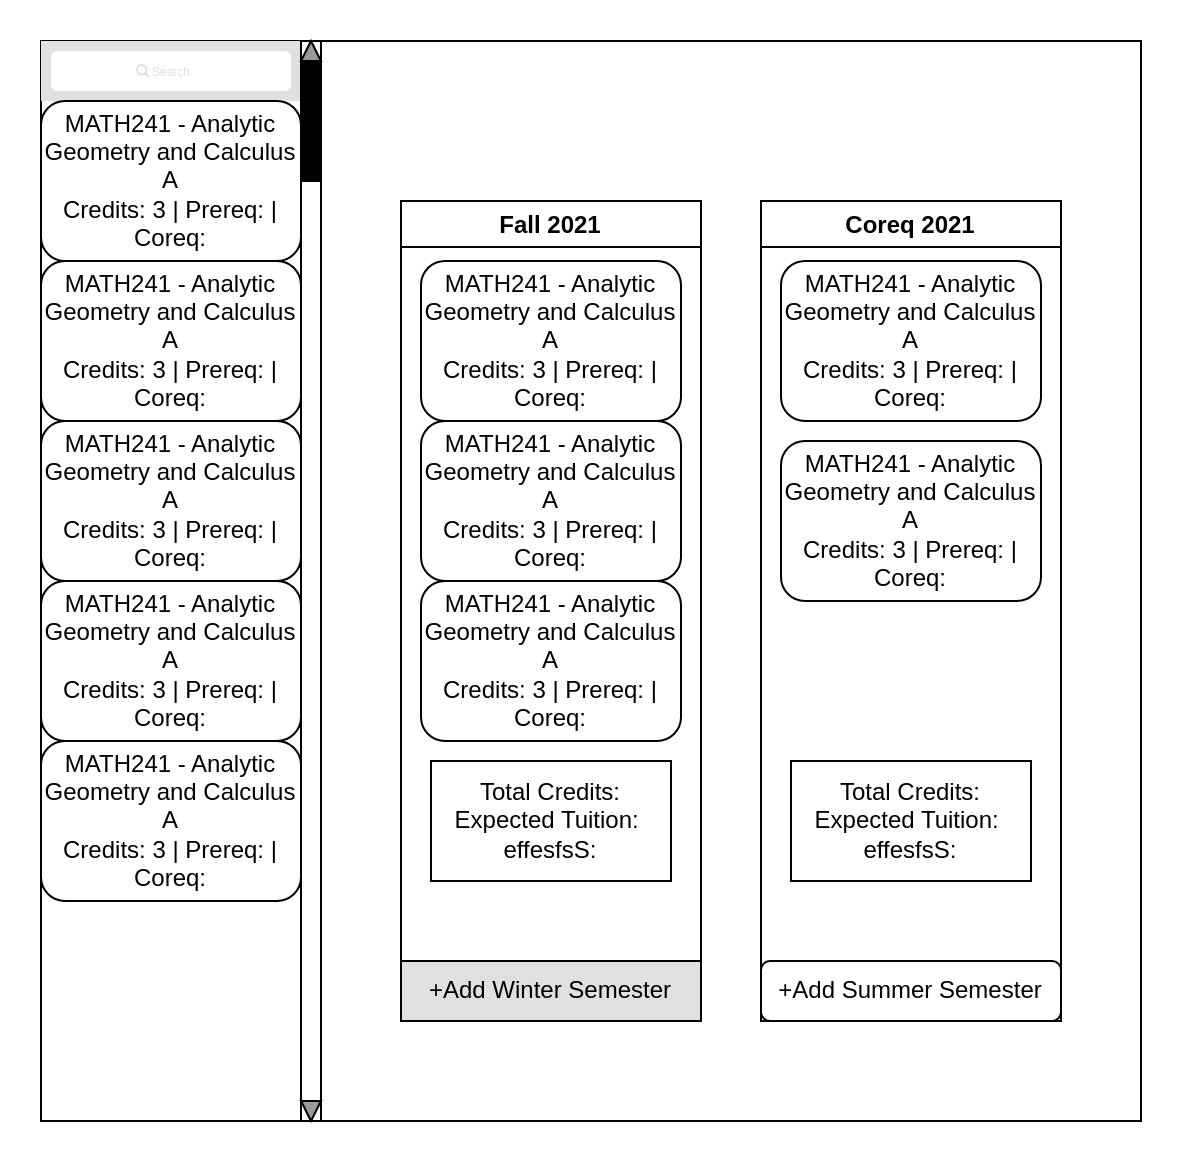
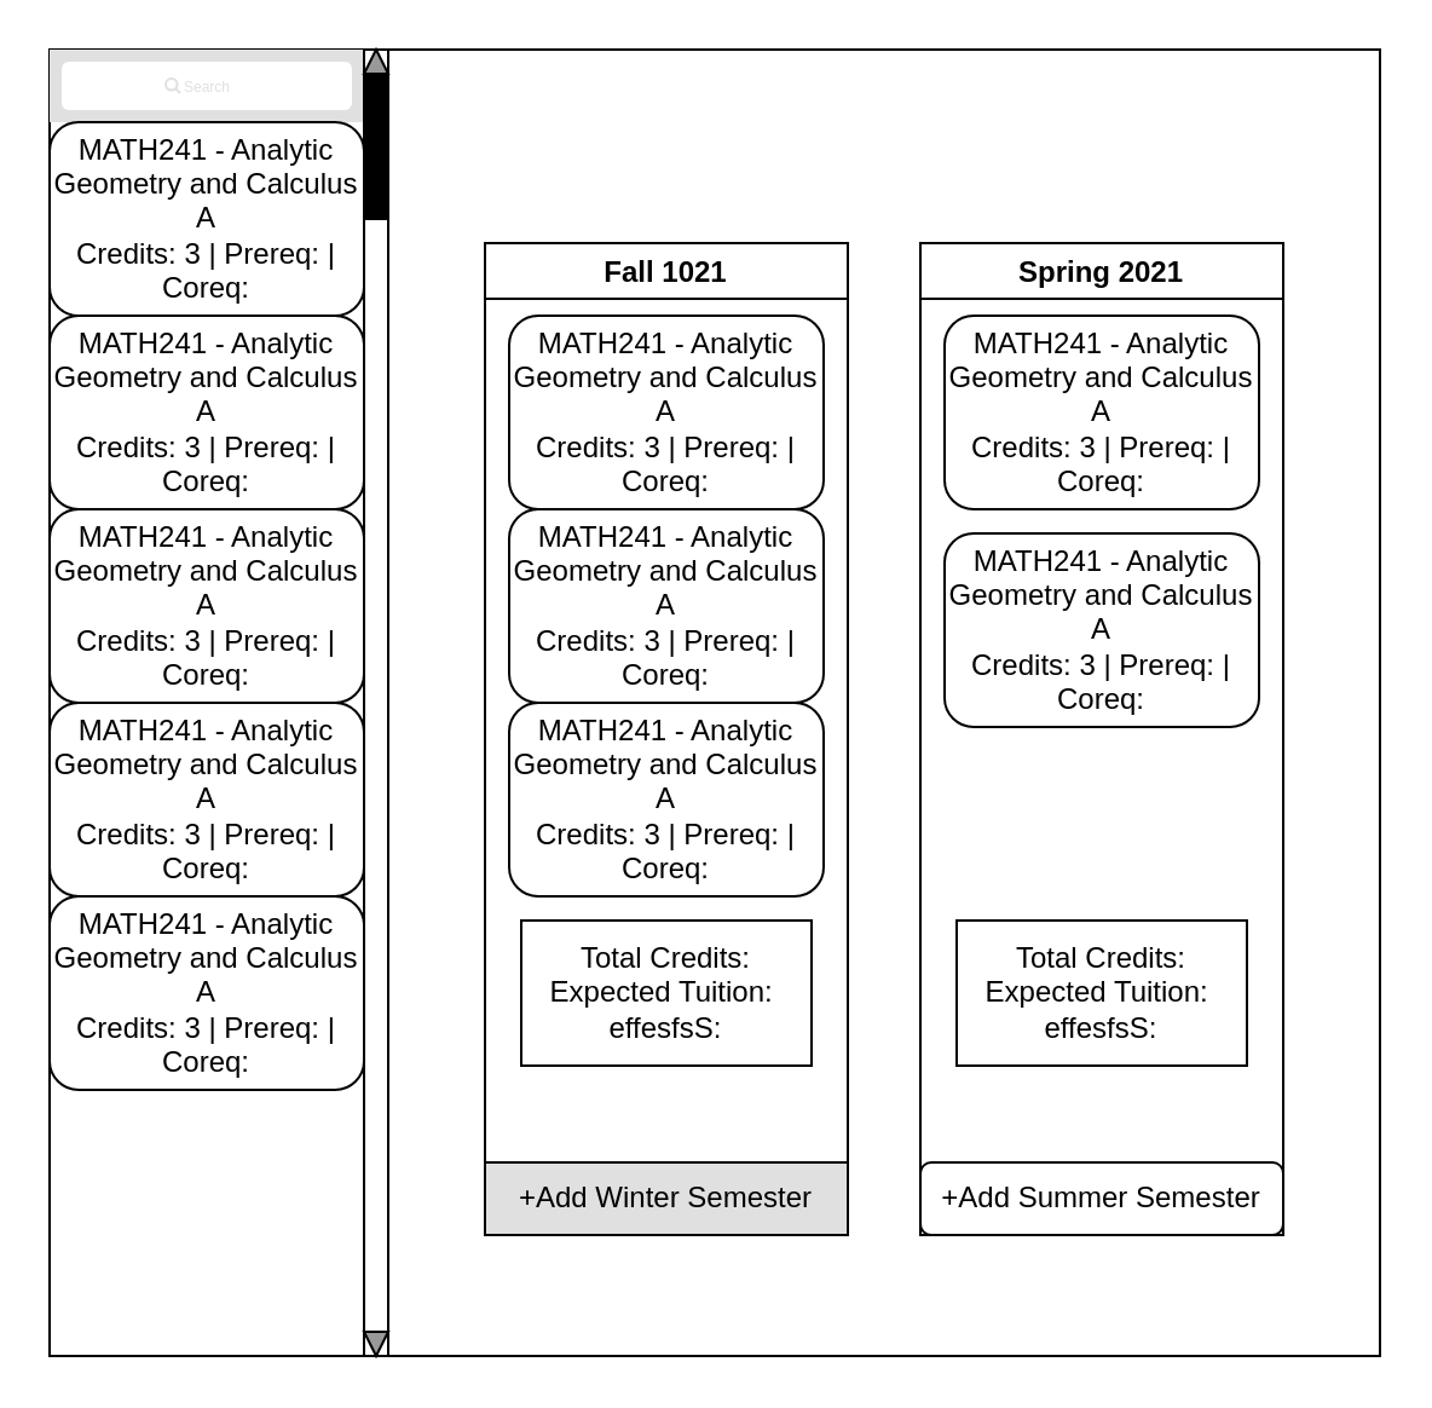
- <mxCell id="11" value="Fall 2021" style="swimlane;" parent="2" vertex="1"><mxGeometry x="180" y="80" width="150" height="410" as="geometry" /></mxCell>
+ <mxCell id="11" value="Fall 1021" style="swimlane;" parent="2" vertex="1"><mxGeometry x="180" y="80" width="150" height="410" as="geometry" /></mxCell>
- <mxCell id="17" value="Coreq 2021" style="swimlane;" parent="2" vertex="1"><mxGeometry x="360" y="80" width="150" height="410" as="geometry" /></mxCell>
+ <mxCell id="17" value="Spring 2021" style="swimlane;" parent="2" vertex="1"><mxGeometry x="360" y="80" width="150" height="410" as="geometry" /></mxCell>
